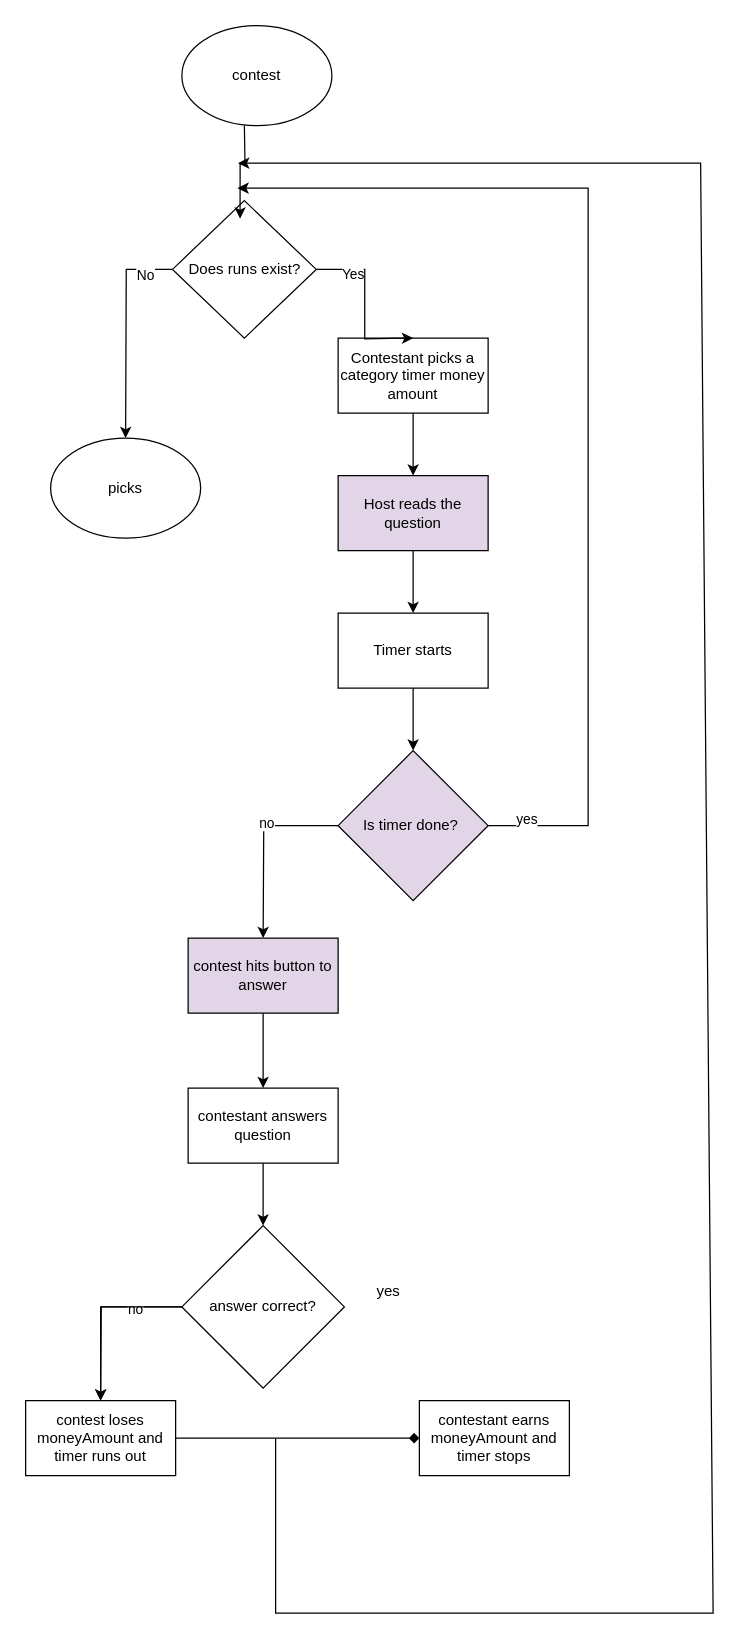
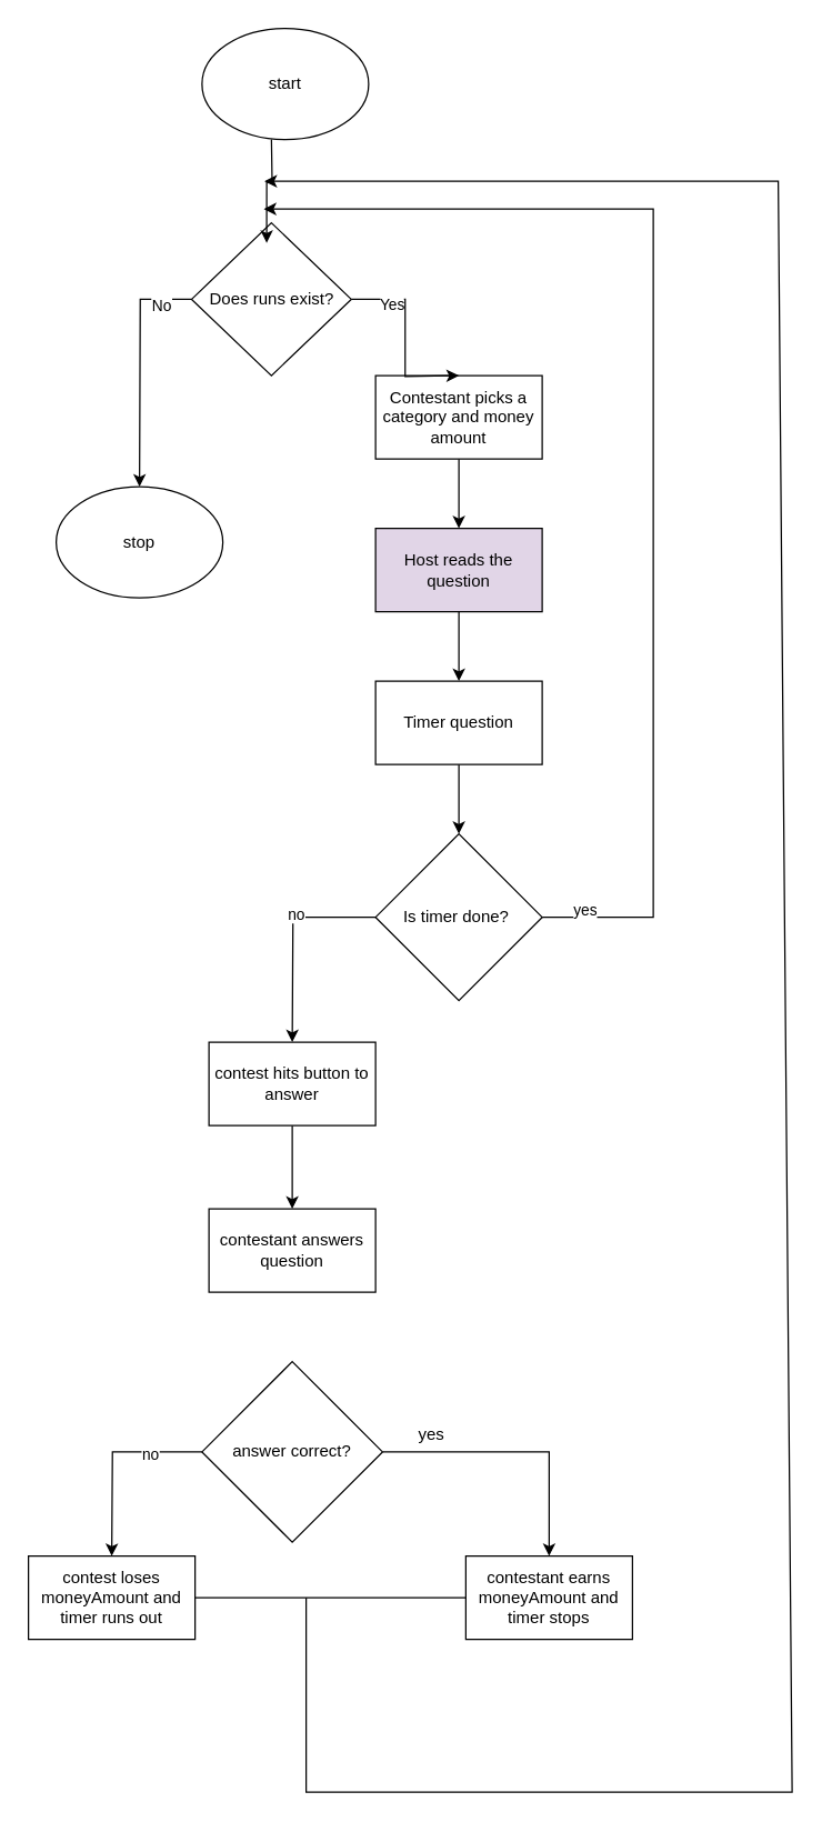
- <mxCell id="31" value="contest" style="ellipse;whiteSpace=wrap;html=1;" vertex="1" parent="1"><mxGeometry x="145" y="20" width="120" height="80" as="geometry" /></mxCell>
+ <mxCell id="31" value="start" style="ellipse;whiteSpace=wrap;html=1;" vertex="1" parent="1"><mxGeometry x="145" y="20" width="120" height="80" as="geometry" /></mxCell>
- <mxCell id="3" value="Contestant picks a category timer money amount" style="rounded=0;whiteSpace=wrap;html=1;" vertex="1" parent="1"><mxGeometry x="270" y="270" width="120" height="60" as="geometry" /></mxCell>
+ <mxCell id="3" value="Contestant picks a category and money amount" style="rounded=0;whiteSpace=wrap;html=1;" vertex="1" parent="1"><mxGeometry x="270" y="270" width="120" height="60" as="geometry" /></mxCell>
- <mxCell id="4" value="picks" style="ellipse;whiteSpace=wrap;html=1;" vertex="1" parent="1"><mxGeometry x="40" y="350" width="120" height="80" as="geometry" /></mxCell>
+ <mxCell id="4" value="stop" style="ellipse;whiteSpace=wrap;html=1;" vertex="1" parent="1"><mxGeometry x="40" y="350" width="120" height="80" as="geometry" /></mxCell>
- <mxCell id="13" value="Timer starts" style="rounded=0;whiteSpace=wrap;html=1;" vertex="1" parent="1"><mxGeometry x="270" y="490" width="120" height="60" as="geometry" /></mxCell>
+ <mxCell id="13" value="Timer question" style="rounded=0;whiteSpace=wrap;html=1;" vertex="1" parent="1"><mxGeometry x="270" y="490" width="120" height="60" as="geometry" /></mxCell>
- <mxCell id="18" value="Is timer done?&amp;nbsp;" style="rhombus;whiteSpace=wrap;html=1;fillColor=#e1d5e7;" vertex="1" parent="1"><mxGeometry x="270" y="600" width="120" height="120" as="geometry" /></mxCell>
+ <mxCell id="18" value="Is timer done?&amp;nbsp;" style="rhombus;whiteSpace=wrap;html=1;" vertex="1" parent="1"><mxGeometry x="270" y="600" width="120" height="120" as="geometry" /></mxCell>
- <mxCell id="21" value="contest hits button to answer" style="rounded=0;whiteSpace=wrap;html=1;fillColor=#e1d5e7;" vertex="1" parent="1"><mxGeometry x="150" y="750" width="120" height="60" as="geometry" /></mxCell>
+ <mxCell id="21" value="contest hits button to answer" style="rounded=0;whiteSpace=wrap;html=1;" vertex="1" parent="1"><mxGeometry x="150" y="750" width="120" height="60" as="geometry" /></mxCell>
- <mxCell id="22" style="edgeStyle=orthogonalEdgeStyle;rounded=0;orthogonalLoop=1;jettySize=auto;html=1;entryX=0.5;entryY=0;entryDx=0;entryDy=0;" edge="1" parent="1" source="23" target="27"><mxGeometry relative="1" as="geometry" /></mxCell>
- <mxCell id="26" style="edgeStyle=orthogonalEdgeStyle;rounded=0;orthogonalLoop=1;jettySize=auto;html=1;" edge="1" parent="1" source="27" target="30"><mxGeometry relative="1" as="geometry"><mxPoint x="360" y="1160" as="targetPoint" /></mxGeometry></mxCell>
+ <mxCell id="26" style="edgeStyle=orthogonalEdgeStyle;rounded=0;orthogonalLoop=1;jettySize=auto;html=1;entryX=0.5;entryY=0;entryDx=0;entryDy=0;" edge="1" parent="1" source="27" target="28"><mxGeometry relative="1" as="geometry"><mxPoint x="360" y="1160" as="targetPoint" /></mxGeometry></mxCell>
- <mxCell id="32" value="" style="endArrow=diamond;html=1;rounded=0;exitX=1;exitY=0.5;exitDx=0;exitDy=0;entryX=0;entryY=0.5;entryDx=0;entryDy=0;" edge="1" parent="1" source="30" target="28"><mxGeometry width="50" height="50" relative="1" as="geometry"><mxPoint x="270" y="1220" as="sourcePoint" /><mxPoint x="290" y="1150" as="targetPoint" /></mxGeometry></mxCell>
+ <mxCell id="32" value="" style="endArrow=none;html=1;rounded=0;exitX=1;exitY=0.5;exitDx=0;exitDy=0;entryX=0;entryY=0.5;entryDx=0;entryDy=0;" edge="1" parent="1" source="30" target="28"><mxGeometry width="50" height="50" relative="1" as="geometry"><mxPoint x="270" y="1220" as="sourcePoint" /><mxPoint x="290" y="1150" as="targetPoint" /></mxGeometry></mxCell>
